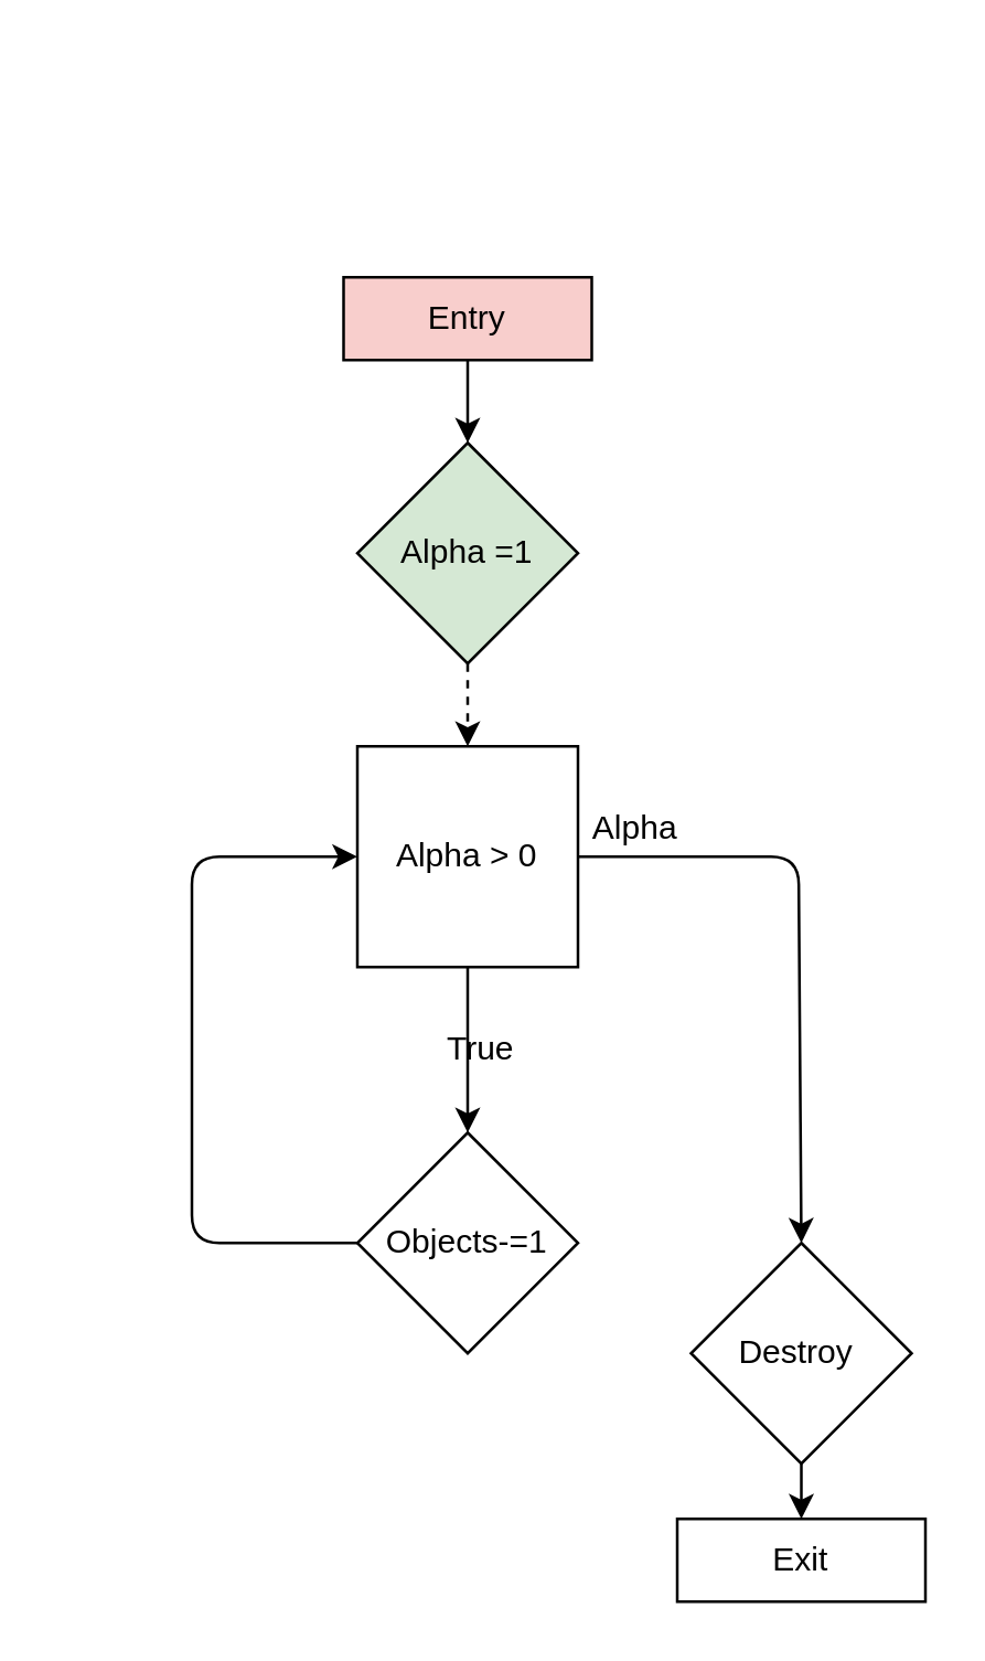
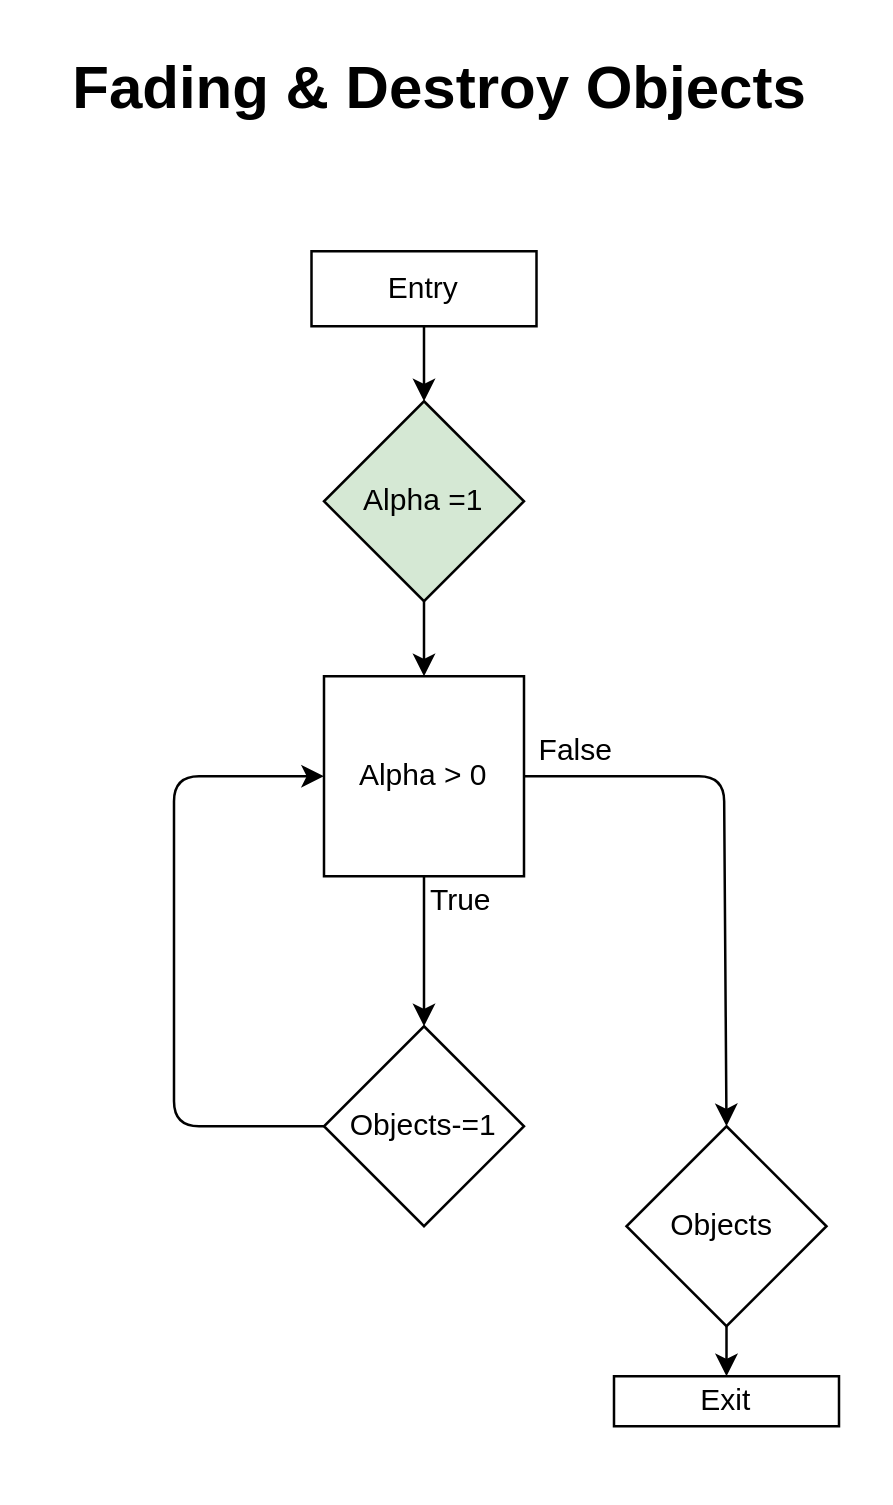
+ <mxCell id="2" value="Fading &amp;amp; Destroy Objects" style="text;strokeColor=none;fillColor=none;html=1;fontSize=24;fontStyle=1;verticalAlign=middle;align=center;" parent="1" vertex="1"><mxGeometry x="20" y="20" width="310" height="30" as="geometry" /></mxCell>
- <mxCell id="13" value="Entry" style="rounded=0;whiteSpace=wrap;html=1;fillColor=#f8cecc;" parent="1" vertex="1"><mxGeometry x="124" y="100" width="90" height="30" as="geometry" /></mxCell>
+ <mxCell id="13" value="Entry" style="rounded=0;whiteSpace=wrap;html=1;" parent="1" vertex="1"><mxGeometry x="124" y="100" width="90" height="30" as="geometry" /></mxCell>
- <mxCell id="4" value="" style="endArrow=classic;html=1;exitX=0.5;exitY=1;exitDx=0;exitDy=0;entryX=0.5;entryY=0;entryDx=0;entryDy=0;dashed=1;" parent="1" source="3" target="5" edge="1"><mxGeometry width="50" height="50" relative="1" as="geometry"><mxPoint x="159" y="410" as="sourcePoint" /><mxPoint x="169" y="337" as="targetPoint" /></mxGeometry></mxCell>
+ <mxCell id="4" value="" style="endArrow=classic;html=1;exitX=0.5;exitY=1;exitDx=0;exitDy=0;entryX=0.5;entryY=0;entryDx=0;entryDy=0;" parent="1" source="3" target="5" edge="1"><mxGeometry width="50" height="50" relative="1" as="geometry"><mxPoint x="159" y="410" as="sourcePoint" /><mxPoint x="169" y="337" as="targetPoint" /></mxGeometry></mxCell>
- <mxCell id="11" value="Alpha" style="text;html=1;strokeColor=none;fillColor=none;align=center;verticalAlign=middle;whiteSpace=wrap;rounded=0;" parent="1" vertex="1"><mxGeometry x="210" y="290" width="40" height="20" as="geometry" /></mxCell>
+ <mxCell id="11" value="False" style="text;html=1;strokeColor=none;fillColor=none;align=center;verticalAlign=middle;whiteSpace=wrap;rounded=0;" parent="1" vertex="1"><mxGeometry x="210" y="290" width="40" height="20" as="geometry" /></mxCell>
- <mxCell id="10" value="True" style="text;html=1;strokeColor=none;fillColor=none;align=center;verticalAlign=middle;whiteSpace=wrap;rounded=0;" parent="1" vertex="1"><mxGeometry x="154" y="370" width="40" height="20" as="geometry" /></mxCell>
+ <mxCell id="10" value="True" style="text;html=1;strokeColor=none;fillColor=none;align=center;verticalAlign=middle;whiteSpace=wrap;rounded=0;" parent="1" vertex="1"><mxGeometry x="164" y="350" width="40" height="20" as="geometry" /></mxCell>
- <mxCell id="12" value="Destroy&amp;nbsp;" style="rhombus;whiteSpace=wrap;html=1;" parent="1" vertex="1"><mxGeometry x="250" y="450" width="80" height="80" as="geometry" /></mxCell>
+ <mxCell id="12" value="Objects&amp;nbsp;" style="rhombus;whiteSpace=wrap;html=1;" parent="1" vertex="1"><mxGeometry x="250" y="450" width="80" height="80" as="geometry" /></mxCell>
- <mxCell id="15" value="Exit" style="rounded=0;whiteSpace=wrap;html=1;" parent="1" vertex="1"><mxGeometry x="245" y="550" width="90" height="30" as="geometry" /></mxCell>
+ <mxCell id="15" value="Exit" style="rounded=0;whiteSpace=wrap;html=1;" parent="1" vertex="1"><mxGeometry x="245" y="550" width="90" height="20" as="geometry" /></mxCell>
